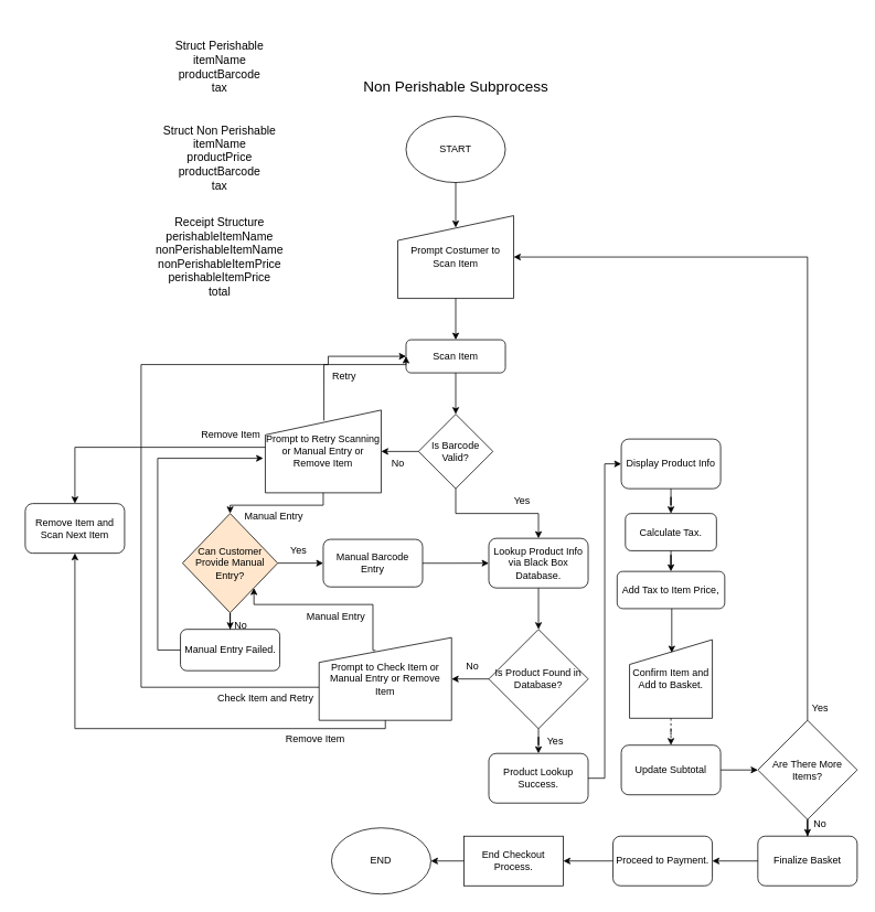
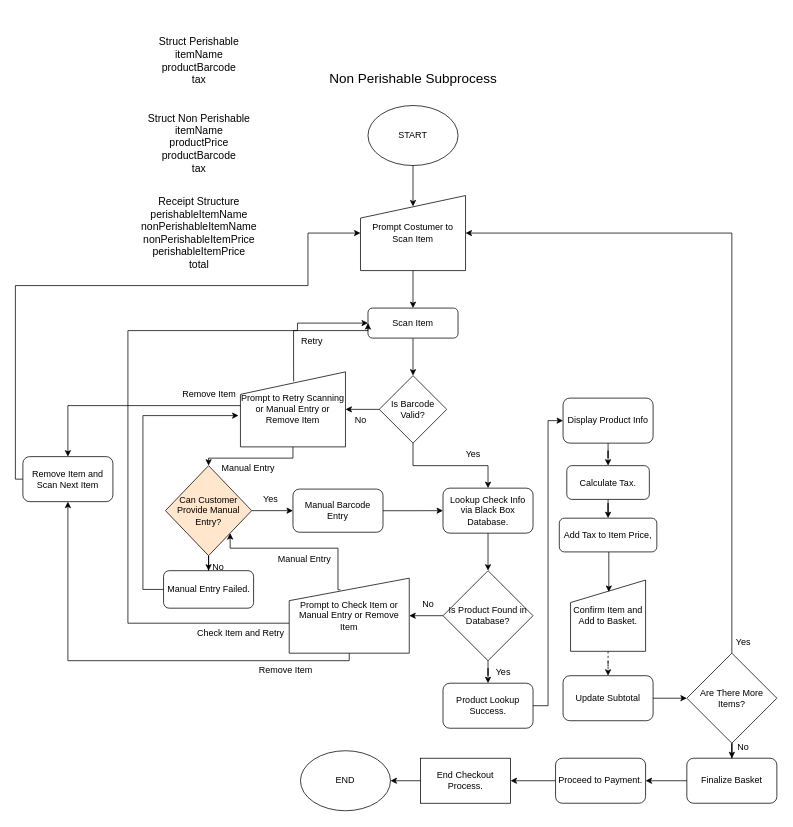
+ <mxCell id="68" style="edgeStyle=orthogonalEdgeStyle;rounded=0;orthogonalLoop=1;jettySize=auto;html=1;entryX=0;entryY=0.5;entryDx=0;entryDy=0;" parent="1" source="69" target="8" edge="1"><mxGeometry relative="1" as="geometry"><Array as="points"><mxPoint x="20" y="638" /><mxPoint x="20" y="380" /><mxPoint x="410" y="380" /><mxPoint x="410" y="310" /></Array></mxGeometry></mxCell>
- <mxCell id="18" value="Lookup Product Info via Black Box Database." style="rounded=1;whiteSpace=wrap;html=1;container=0;" parent="2" vertex="1"><mxGeometry x="220" y="565" width="120" height="60" as="geometry" /></mxCell>
+ <mxCell id="18" value="Lookup Check Info via Black Box Database." style="rounded=1;whiteSpace=wrap;html=1;container=0;" parent="2" vertex="1"><mxGeometry x="220" y="565" width="120" height="60" as="geometry" /></mxCell>
